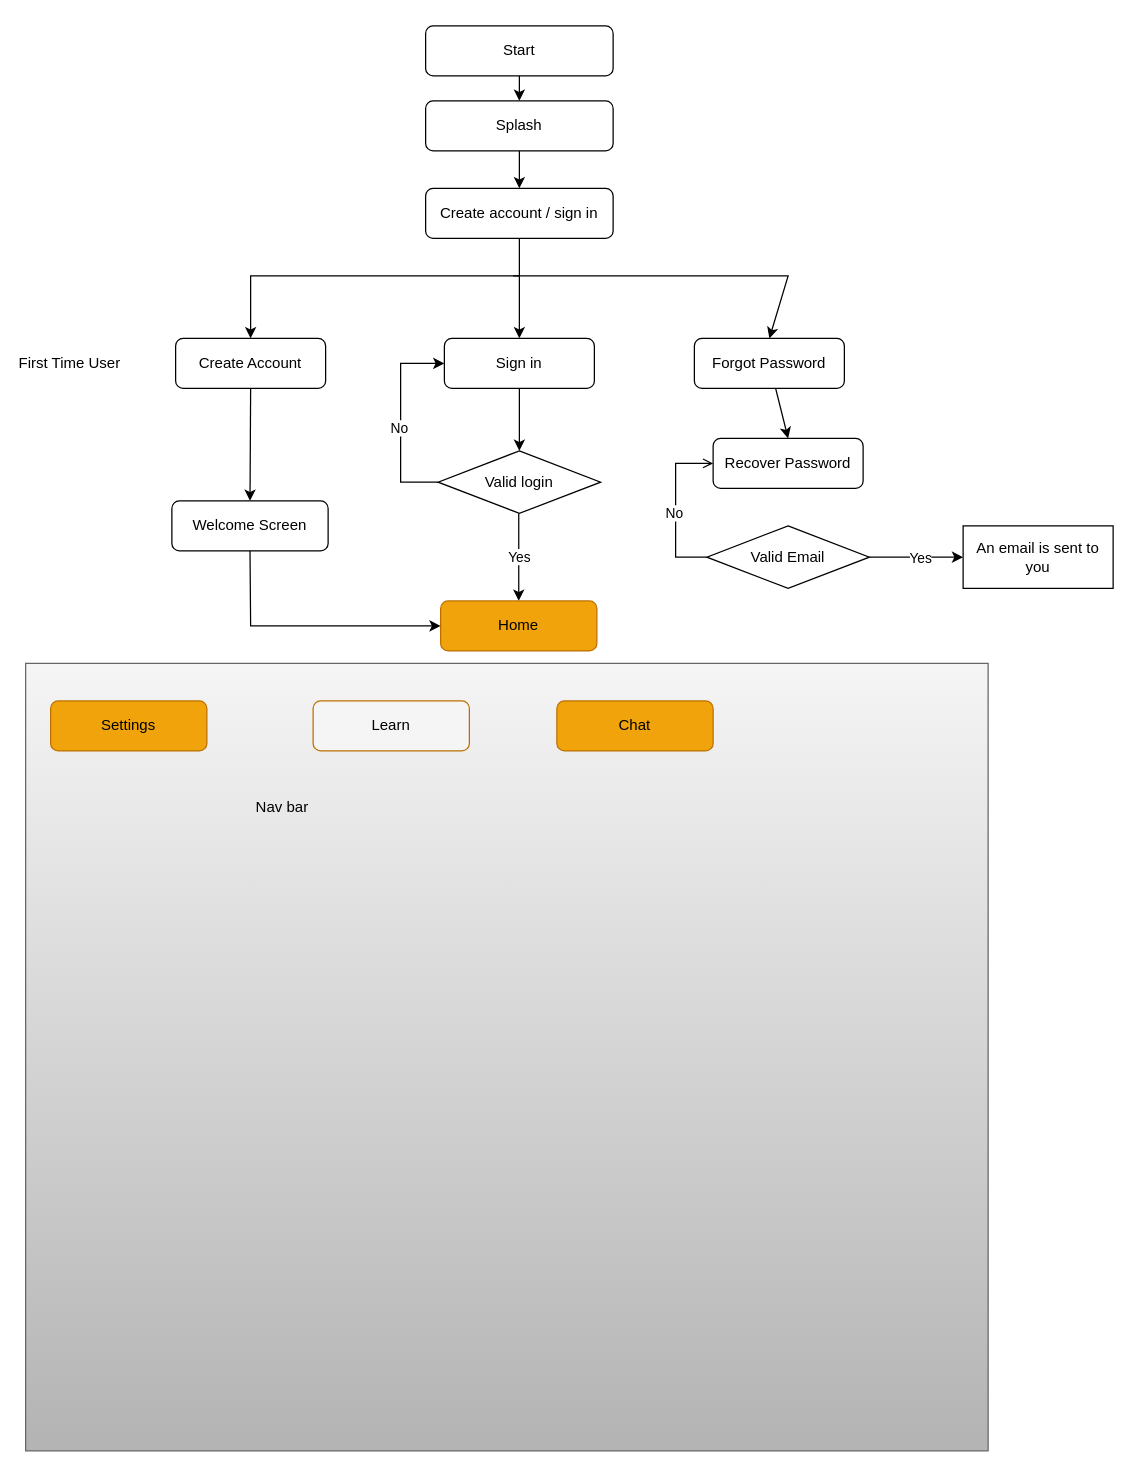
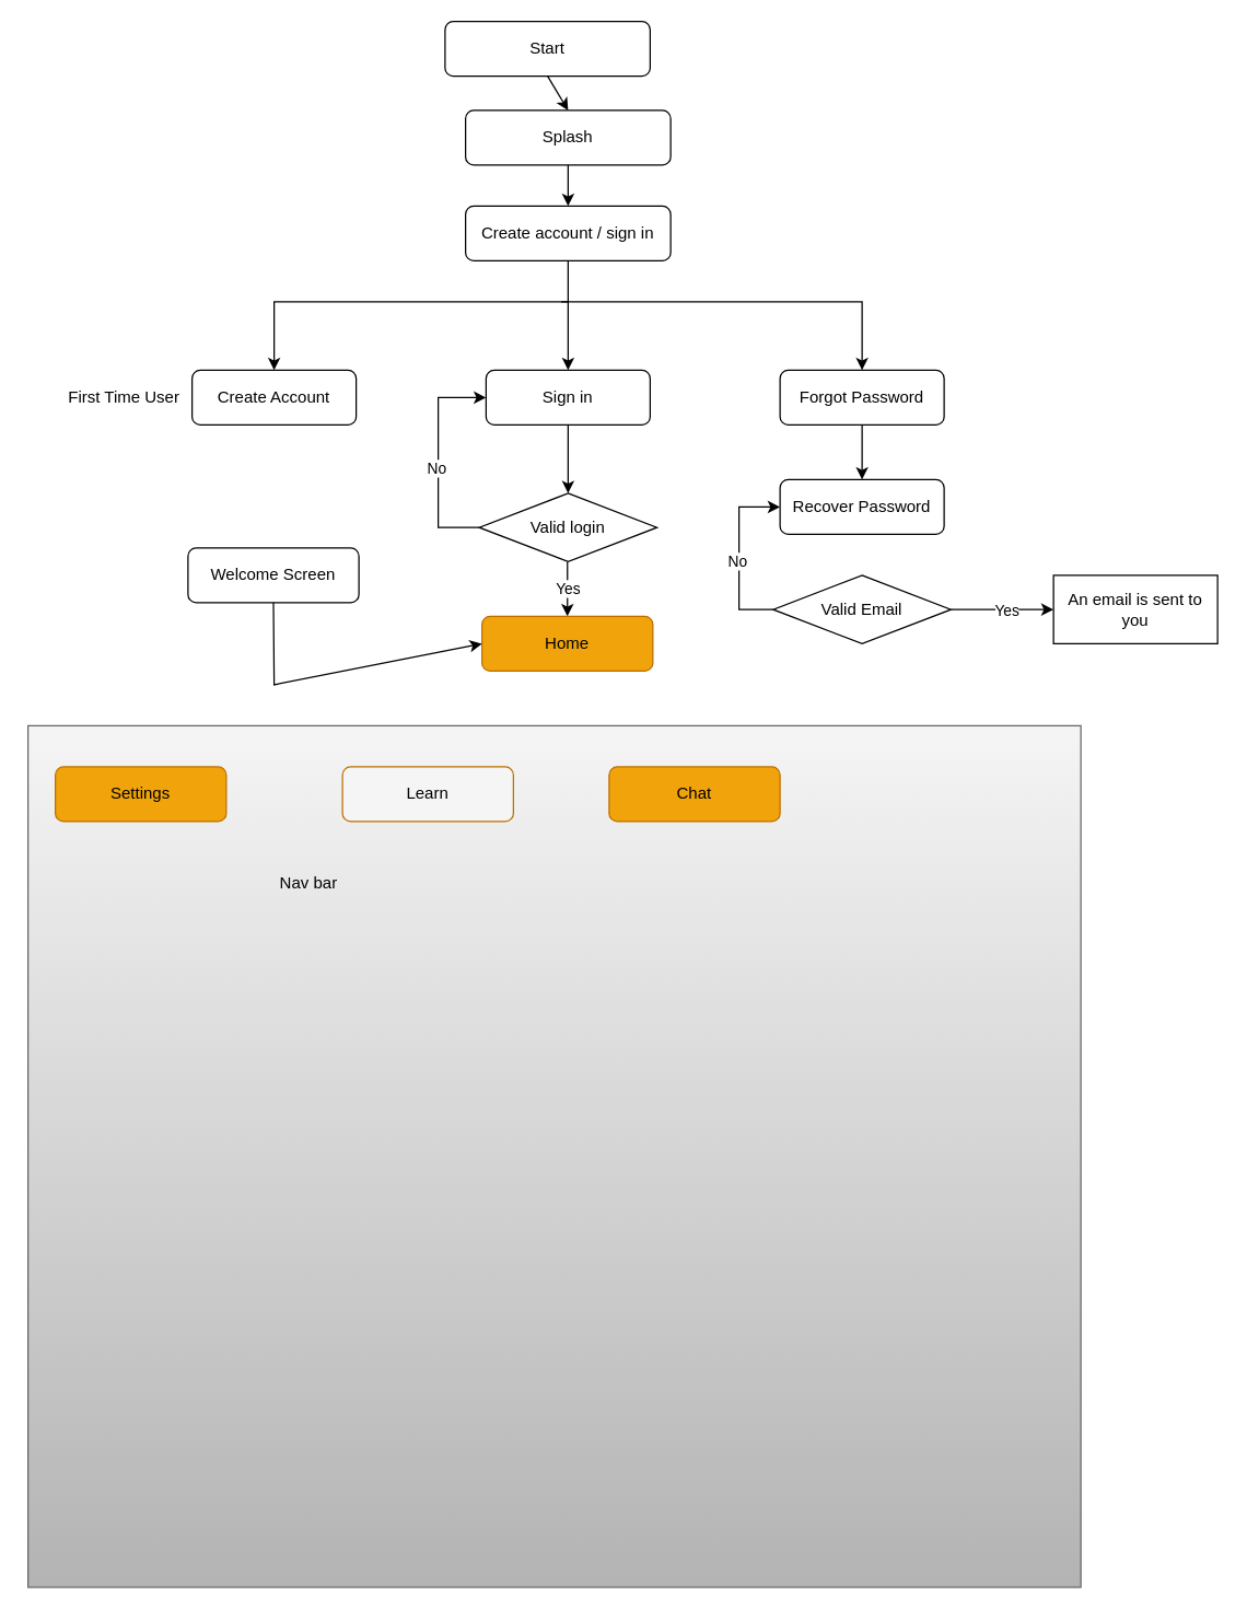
- <mxCell id="6" value="Start" style="rounded=1;whiteSpace=wrap;html=1;" parent="1" vertex="1"><mxGeometry x="340" y="20" width="150" height="40" as="geometry" /></mxCell>
+ <mxCell id="6" value="Start" style="rounded=1;whiteSpace=wrap;html=1;" parent="1" vertex="1"><mxGeometry x="325" y="15" width="150" height="40" as="geometry" /></mxCell>
- <mxCell id="5" value="First Time User" style="text;html=1;align=center;verticalAlign=middle;resizable=0;points=[];autosize=1;strokeColor=none;fillColor=none;" parent="1" vertex="1"><mxGeometry x="5" y="275" width="100" height="30" as="geometry" /></mxCell>
+ <mxCell id="5" value="First Time User" style="text;html=1;align=center;verticalAlign=middle;resizable=0;points=[];autosize=1;strokeColor=none;fillColor=none;" parent="1" vertex="1"><mxGeometry x="40" y="275" width="100" height="30" as="geometry" /></mxCell>
- <mxCell id="10" value="Forgot Password" style="rounded=1;whiteSpace=wrap;html=1;" parent="1" vertex="1"><mxGeometry x="555" y="270" width="120" height="40" as="geometry" /></mxCell>
+ <mxCell id="10" value="Forgot Password" style="rounded=1;whiteSpace=wrap;html=1;" parent="1" vertex="1"><mxGeometry x="570" y="270" width="120" height="40" as="geometry" /></mxCell>
- <mxCell id="20" value="" style="endArrow=classic;html=1;rounded=0;exitX=0.5;exitY=1;exitDx=0;exitDy=0;entryX=0.5;entryY=0;entryDx=0;entryDy=0;" parent="1" source="3" target="19" edge="1"><mxGeometry width="50" height="50" relative="1" as="geometry"><mxPoint x="210" y="370" as="sourcePoint" /><mxPoint x="260" y="320" as="targetPoint" /></mxGeometry></mxCell>
- <mxCell id="26" value="" style="endArrow=open;html=1;rounded=0;exitX=0;exitY=0.5;exitDx=0;exitDy=0;entryX=0;entryY=0.5;entryDx=0;entryDy=0;" edge="1" parent="1" source="25" target="22"><mxGeometry width="50" height="50" relative="1" as="geometry"><mxPoint x="530" y="440" as="sourcePoint" /><mxPoint x="535" y="345" as="targetPoint" /><Array as="points"><mxPoint x="540" y="445" /><mxPoint x="540" y="370" /></Array></mxGeometry></mxCell>
+ <mxCell id="26" value="" style="endArrow=classic;html=1;rounded=0;exitX=0;exitY=0.5;exitDx=0;exitDy=0;entryX=0;entryY=0.5;entryDx=0;entryDy=0;" edge="1" parent="1" source="25" target="22"><mxGeometry width="50" height="50" relative="1" as="geometry"><mxPoint x="530" y="440" as="sourcePoint" /><mxPoint x="535" y="345" as="targetPoint" /><Array as="points"><mxPoint x="540" y="445" /><mxPoint x="540" y="370" /></Array></mxGeometry></mxCell>
- <mxCell id="18" value="Home" style="rounded=1;whiteSpace=wrap;html=1;fillColor=#f0a30a;fontColor=#000000;strokeColor=#BD7000;" parent="1" vertex="1"><mxGeometry x="352" y="480" width="125" height="40" as="geometry" /></mxCell>
+ <mxCell id="18" value="Home" style="rounded=1;whiteSpace=wrap;html=1;fillColor=#f0a30a;fontColor=#000000;strokeColor=#BD7000;" parent="1" vertex="1"><mxGeometry x="352" y="450" width="125" height="40" as="geometry" /></mxCell>
